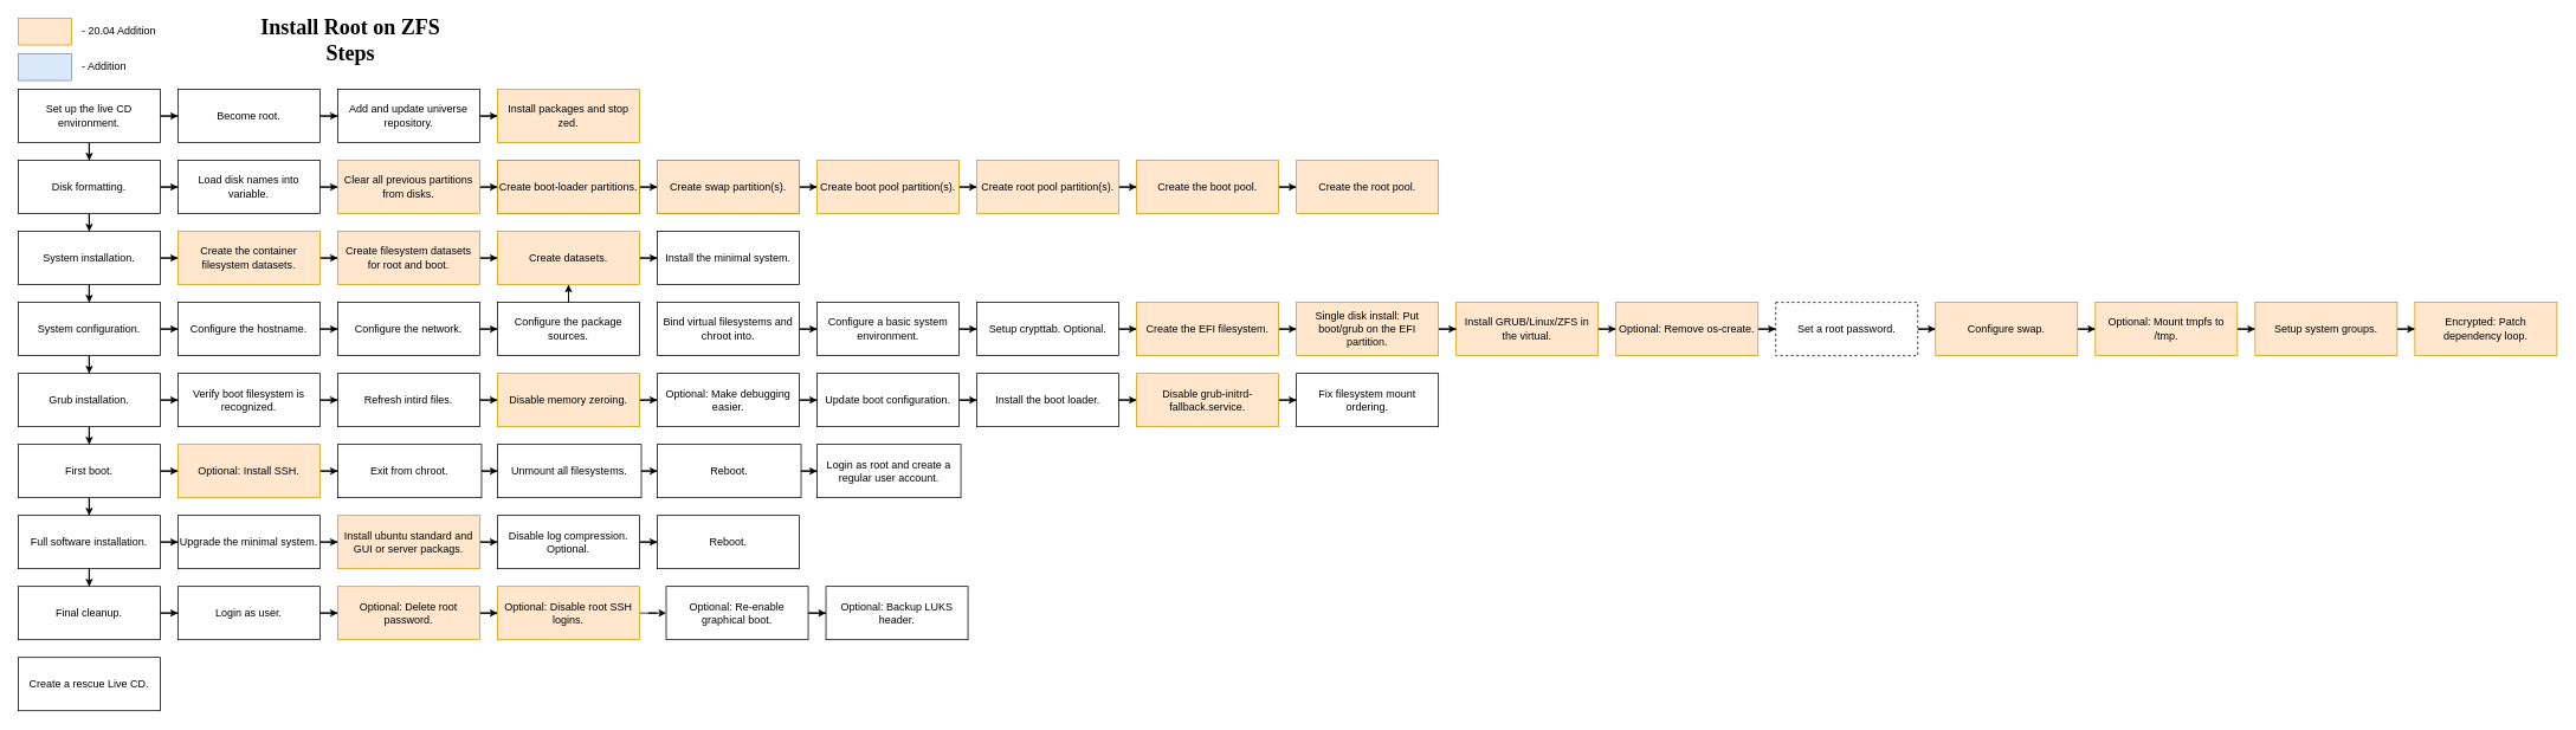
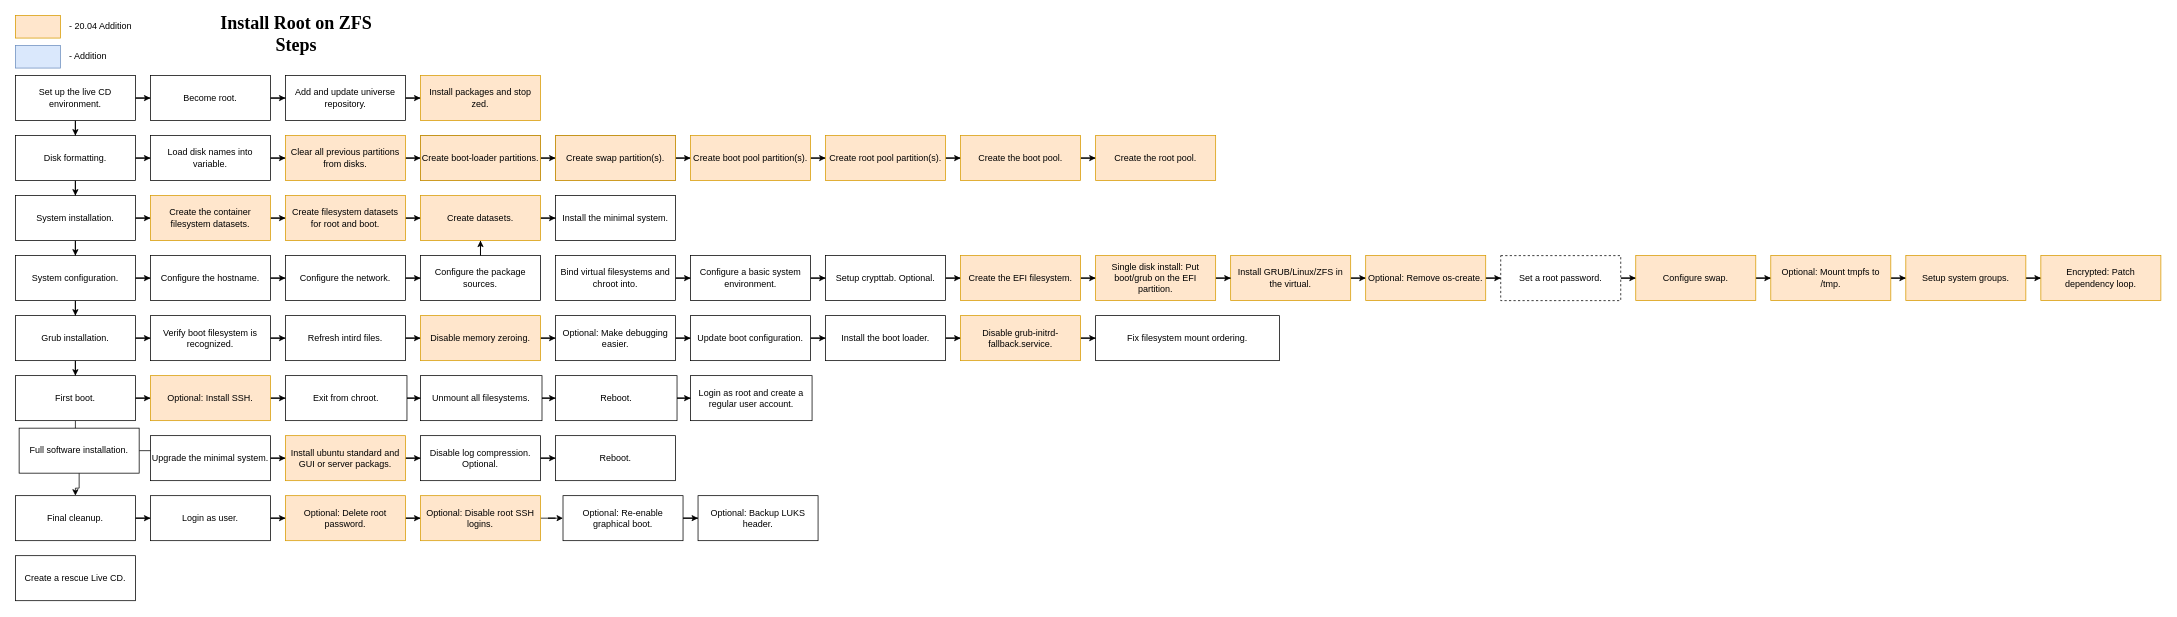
- <mxCell id="60" value="  Fix filesystem mount ordering." style="rounded=0;whiteSpace=wrap;html=1;" parent="1" vertex="1"><mxGeometry x="1460" y="420" width="160" height="60" as="geometry" /></mxCell>
+ <mxCell id="60" value="  Fix filesystem mount ordering." style="rounded=0;whiteSpace=wrap;html=1;" parent="1" vertex="1"><mxGeometry x="1460" y="420" width="245" height="60" as="geometry" /></mxCell>
- <mxCell id="74" value="Full software installation." style="rounded=0;whiteSpace=wrap;html=1;" parent="1" vertex="1"><mxGeometry x="20" y="580" width="160" height="60" as="geometry" /></mxCell>
+ <mxCell id="74" value="Full software installation." style="rounded=0;whiteSpace=wrap;html=1;" parent="1" vertex="1"><mxGeometry x="25" y="570" width="160" height="60" as="geometry" /></mxCell>
